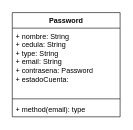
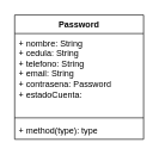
- <mxCell id="3" value="+ nombre: String&lt;div&gt;+ cedula: String&lt;/div&gt;&lt;div&gt;+ type: String&lt;/div&gt;&lt;div&gt;+ email: String&lt;/div&gt;&lt;div&gt;+ contrasena: Password&lt;/div&gt;&lt;div&gt;+ estadoCuenta:&amp;nbsp;&lt;/div&gt;" style="text;strokeColor=none;fillColor=none;align=left;verticalAlign=top;spacingLeft=4;spacingRight=4;overflow=hidden;rotatable=0;points=[[0,0.5],[1,0.5]];portConstraint=eastwest;whiteSpace=wrap;html=1;" vertex="1" parent="2"><mxGeometry y="26" width="180" height="114" as="geometry" /></mxCell>
+ <mxCell id="3" value="+ nombre: String&lt;div&gt;+ cedula: String&lt;/div&gt;&lt;div&gt;+ telefono: String&lt;/div&gt;&lt;div&gt;+ email: String&lt;/div&gt;&lt;div&gt;+ contrasena: Password&lt;/div&gt;&lt;div&gt;+ estadoCuenta:&amp;nbsp;&lt;/div&gt;" style="text;strokeColor=none;fillColor=none;align=left;verticalAlign=top;spacingLeft=4;spacingRight=4;overflow=hidden;rotatable=0;points=[[0,0.5],[1,0.5]];portConstraint=eastwest;whiteSpace=wrap;html=1;" vertex="1" parent="2"><mxGeometry y="26" width="180" height="114" as="geometry" /></mxCell>
- <mxCell id="5" value="+ method(email): type" style="text;strokeColor=none;fillColor=none;align=left;verticalAlign=top;spacingLeft=4;spacingRight=4;overflow=hidden;rotatable=0;points=[[0,0.5],[1,0.5]];portConstraint=eastwest;whiteSpace=wrap;html=1;" vertex="1" parent="2"><mxGeometry y="148" width="180" height="26" as="geometry" /></mxCell>
+ <mxCell id="5" value="+ method(type): type" style="text;strokeColor=none;fillColor=none;align=left;verticalAlign=top;spacingLeft=4;spacingRight=4;overflow=hidden;rotatable=0;points=[[0,0.5],[1,0.5]];portConstraint=eastwest;whiteSpace=wrap;html=1;" vertex="1" parent="2"><mxGeometry y="148" width="180" height="26" as="geometry" /></mxCell>
